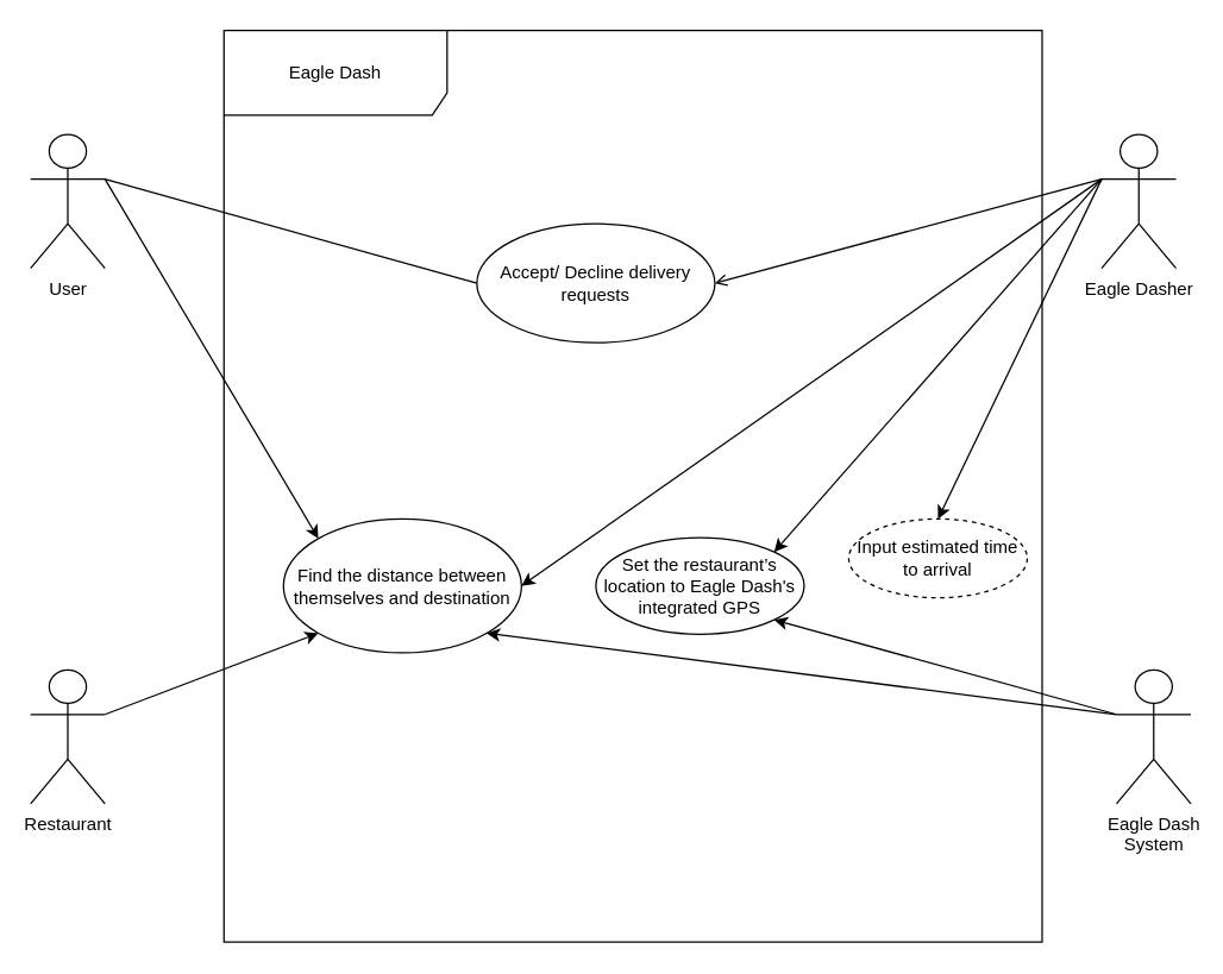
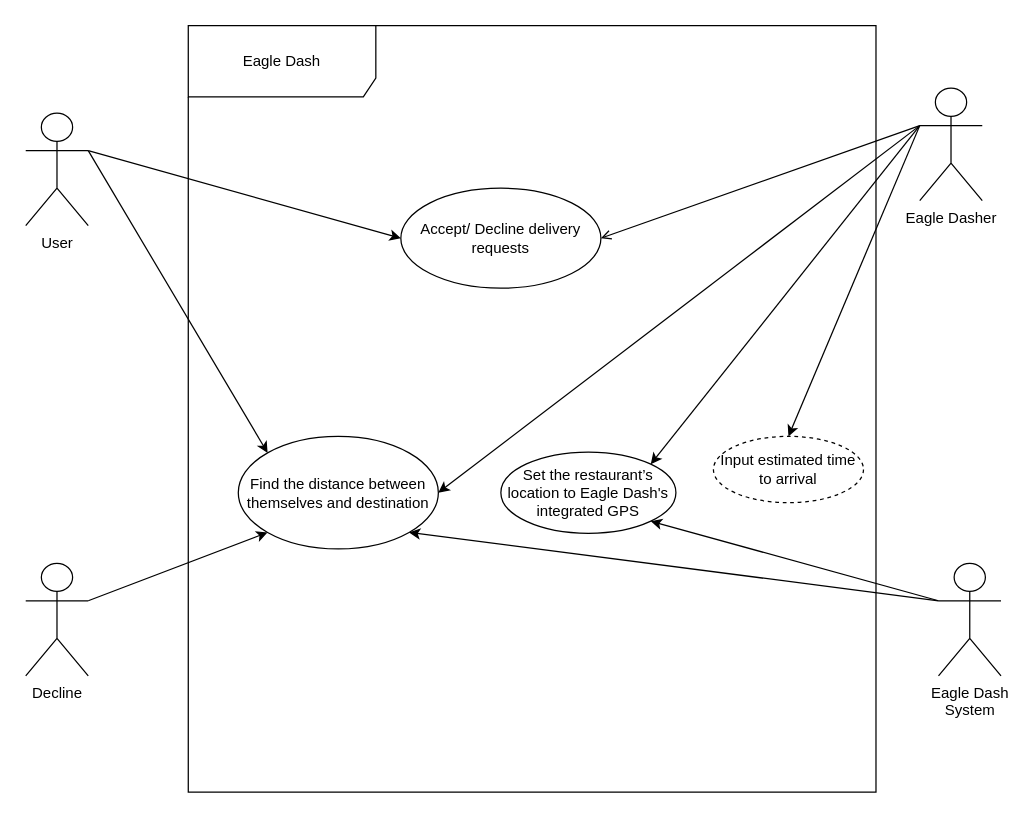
- <mxCell id="4" value="Eagle Dasher" style="shape=umlActor;verticalLabelPosition=bottom;verticalAlign=top;html=1;" parent="1" vertex="1"><mxGeometry x="740" y="90" width="50" height="90" as="geometry" /></mxCell>
+ <mxCell id="4" value="Eagle Dasher" style="shape=umlActor;verticalLabelPosition=bottom;verticalAlign=top;html=1;" parent="1" vertex="1"><mxGeometry x="735" y="70" width="50" height="90" as="geometry" /></mxCell>
- <mxCell id="13" value="" style="endArrow=none;html=1;entryX=0;entryY=0.5;entryDx=0;entryDy=0;exitX=1;exitY=0.333;exitDx=0;exitDy=0;exitPerimeter=0;" parent="1" source="3" target="5" edge="1"><mxGeometry width="50" height="50" relative="1" as="geometry"><mxPoint x="70" y="173" as="sourcePoint" /><mxPoint x="220" y="288" as="targetPoint" /></mxGeometry></mxCell>
+ <mxCell id="13" value="" style="endArrow=classic;html=1;entryX=0;entryY=0.5;entryDx=0;entryDy=0;exitX=1;exitY=0.333;exitDx=0;exitDy=0;exitPerimeter=0;" parent="1" source="3" target="5" edge="1"><mxGeometry width="50" height="50" relative="1" as="geometry"><mxPoint x="70" y="173" as="sourcePoint" /><mxPoint x="220" y="288" as="targetPoint" /></mxGeometry></mxCell>
- <mxCell id="14" value="Restaurant" style="shape=umlActor;verticalLabelPosition=bottom;verticalAlign=top;html=1;" parent="1" vertex="1"><mxGeometry x="20" y="450" width="50" height="90" as="geometry" /></mxCell>
+ <mxCell id="14" value="Decline" style="shape=umlActor;verticalLabelPosition=bottom;verticalAlign=top;html=1;" parent="1" vertex="1"><mxGeometry x="20" y="450" width="50" height="90" as="geometry" /></mxCell>
